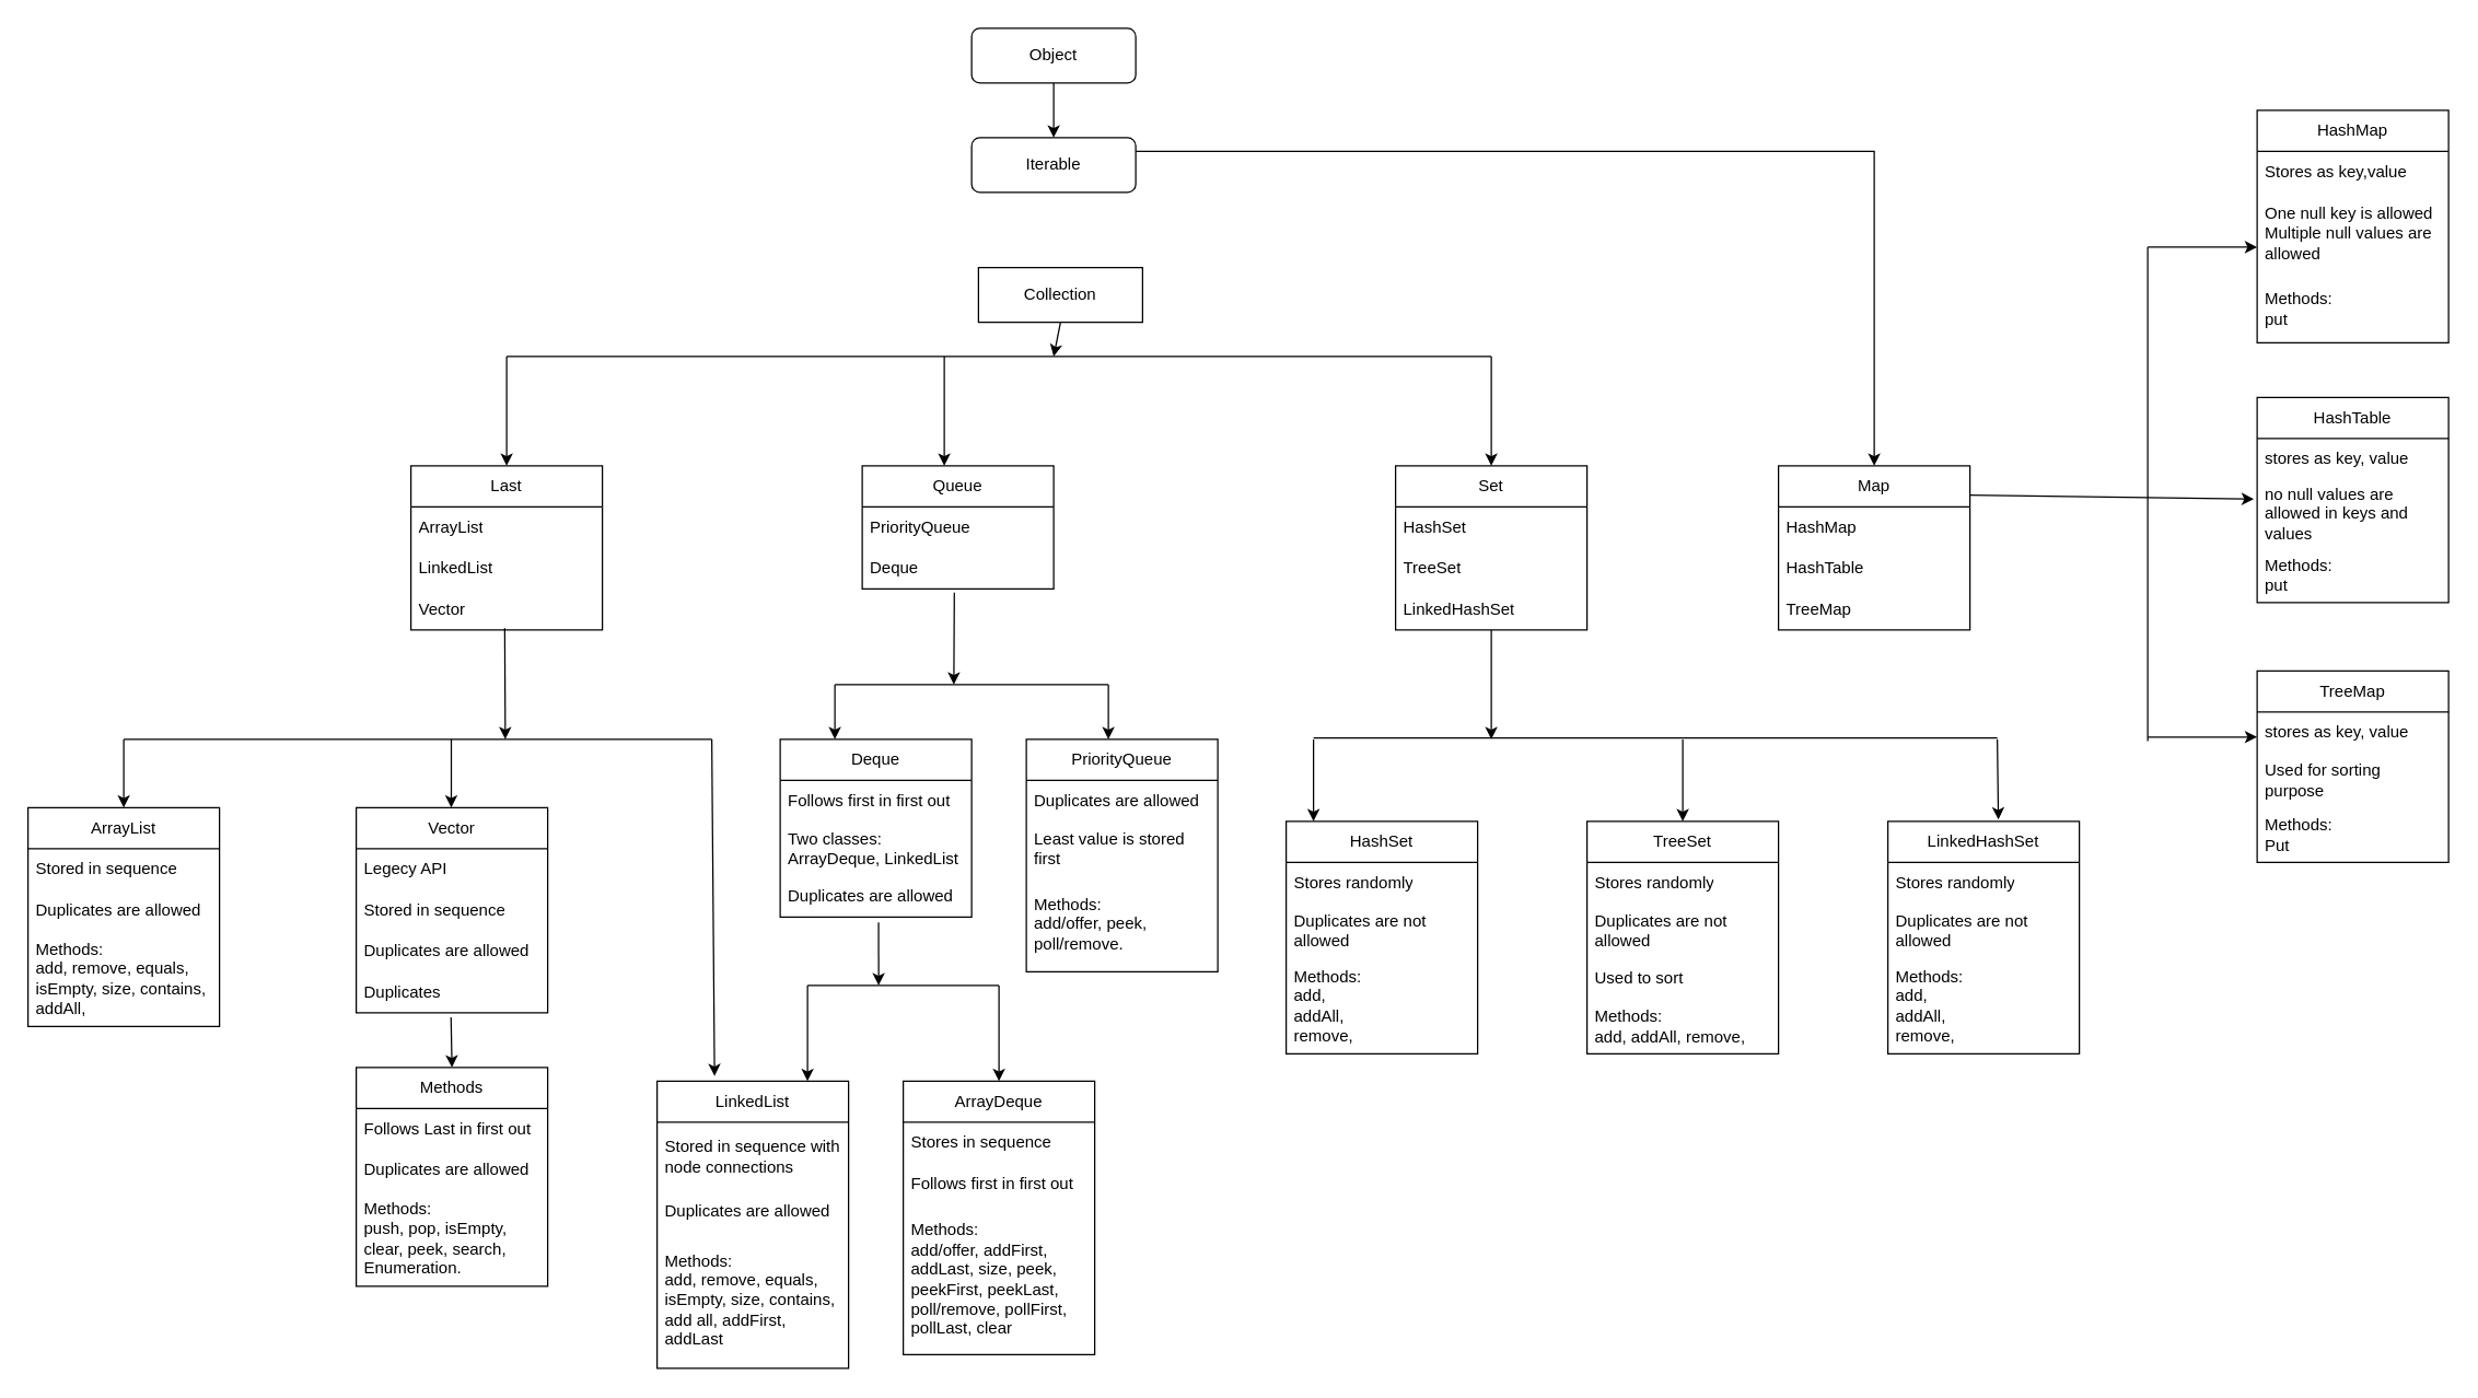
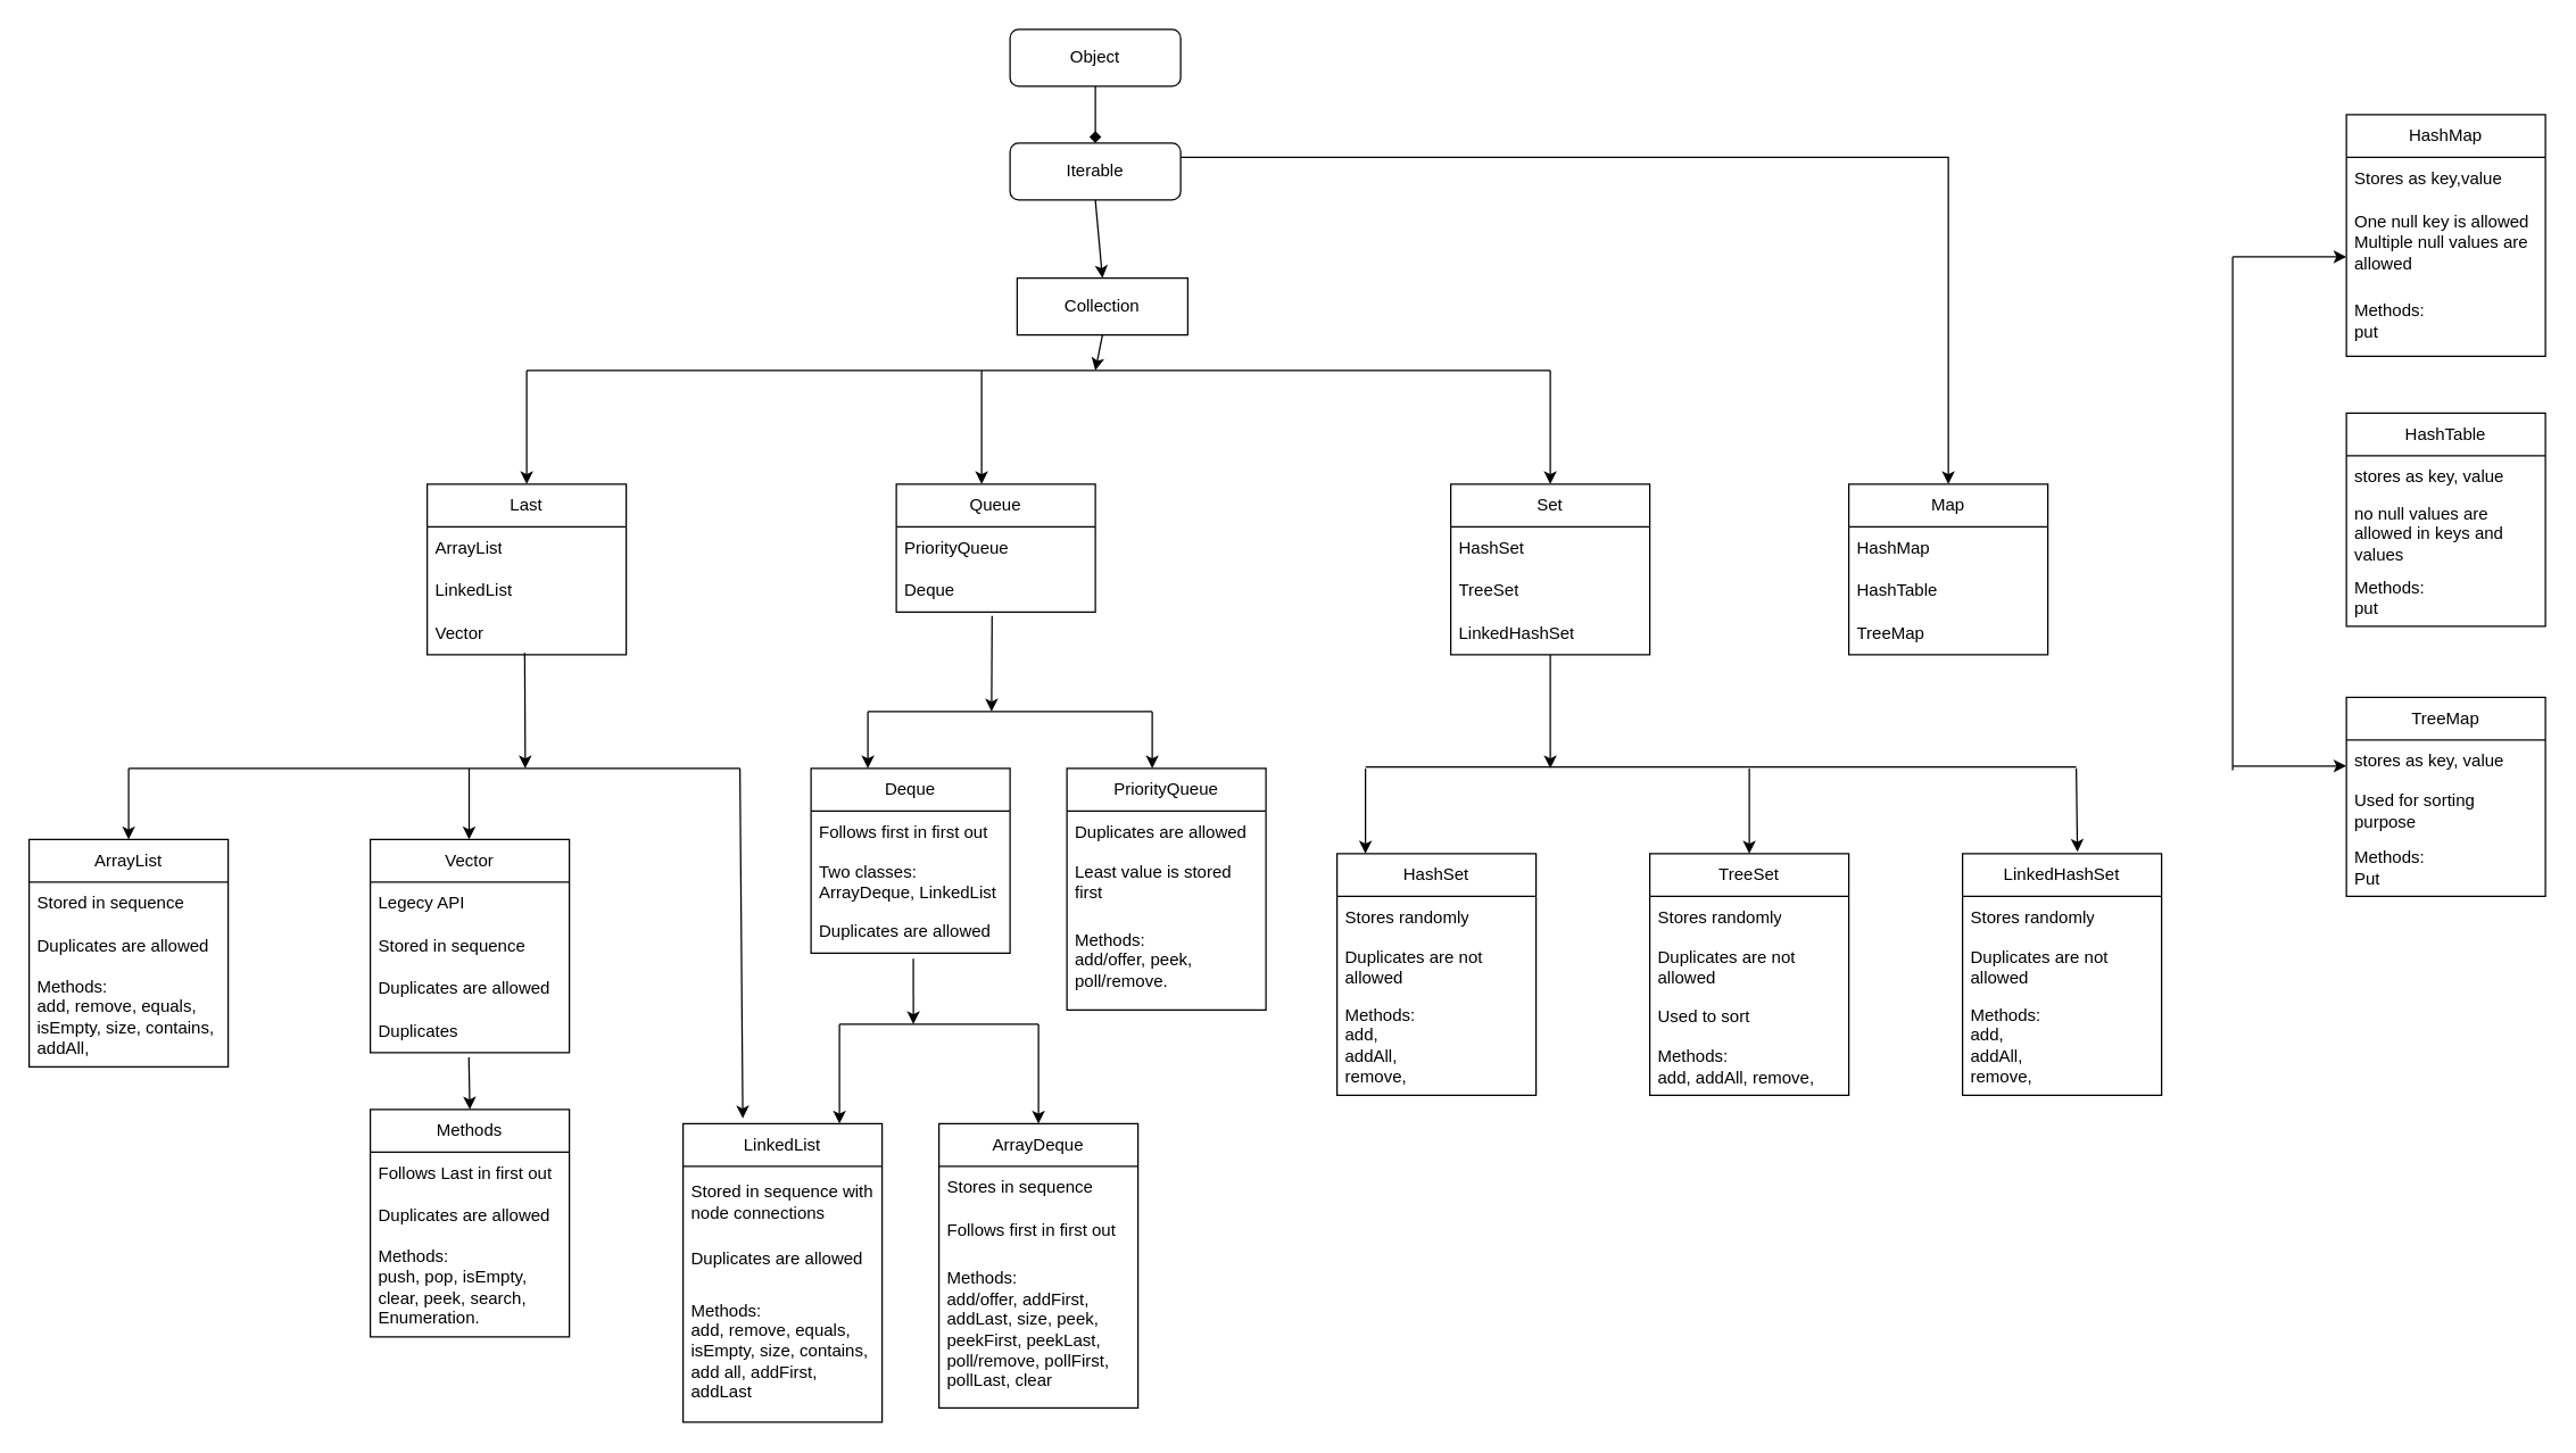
- <mxCell id="5" value="" style="endArrow=classic;html=1;rounded=0;exitX=0.5;exitY=1;exitDx=0;exitDy=0;" edge="1" parent="1" source="2" target="3"><mxGeometry width="50" height="50" relative="1" as="geometry"><mxPoint x="760" y="230" as="sourcePoint" /><mxPoint x="810" y="180" as="targetPoint" /></mxGeometry></mxCell>
+ <mxCell id="5" value="" style="endArrow=diamond;html=1;rounded=0;exitX=0.5;exitY=1;exitDx=0;exitDy=0;" edge="1" parent="1" source="2" target="3"><mxGeometry width="50" height="50" relative="1" as="geometry"><mxPoint x="760" y="230" as="sourcePoint" /><mxPoint x="810" y="180" as="targetPoint" /></mxGeometry></mxCell>
+ <mxCell id="6" value="" style="endArrow=classic;html=1;rounded=0;exitX=0.5;exitY=1;exitDx=0;exitDy=0;entryX=0.5;entryY=0;entryDx=0;entryDy=0;" edge="1" parent="1" source="3" target="4"><mxGeometry width="50" height="50" relative="1" as="geometry"><mxPoint x="780" y="70" as="sourcePoint" /><mxPoint x="780" y="110" as="targetPoint" /></mxGeometry></mxCell>
- <mxCell id="90" value="" style="endArrow=classic;html=1;rounded=0;exitX=1;exitY=0.178;exitDx=0;exitDy=0;exitPerimeter=0;entryX=-0.017;entryY=0.287;entryDx=0;entryDy=0;entryPerimeter=0;" edge="1" parent="1" source="25" target="100"><mxGeometry width="50" height="50" relative="1" as="geometry"><mxPoint x="1530" y="380" as="sourcePoint" /><mxPoint x="1630" y="363" as="targetPoint" /></mxGeometry></mxCell>
